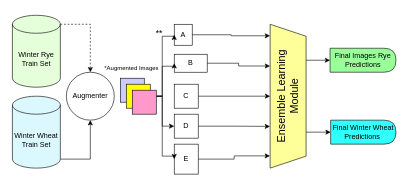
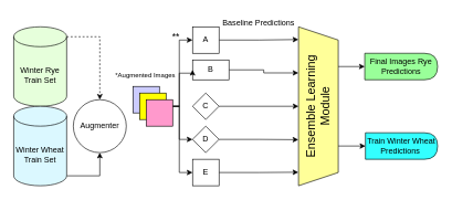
+ <mxCell id="26" value="Baseline Predictions" style="text;html=1;strokeColor=none;fillColor=none;align=center;verticalAlign=middle;whiteSpace=wrap;rounded=0;" vertex="1" parent="1"><mxGeometry x="330" y="20" width="120" height="30" as="geometry" /></mxCell>
- <mxCell id="8" value="A" style="rounded=0;whiteSpace=wrap;html=1;" vertex="1" parent="1"><mxGeometry x="290" y="40" width="30" height="35" as="geometry" /></mxCell>
+ <mxCell id="8" value="A" style="rounded=0;whiteSpace=wrap;html=1;" vertex="1" parent="1"><mxGeometry x="290" y="40" width="40" height="40" as="geometry" /></mxCell>
- <mxCell id="3" value="Winter Rye&lt;br&gt;Train Set" style="shape=cylinder3;whiteSpace=wrap;html=1;boundedLbl=1;backgroundOutline=1;size=15;fillColor=#E6FFDB;" vertex="1" parent="1"><mxGeometry x="20" y="25" width="80" height="120" as="geometry" /></mxCell>
+ <mxCell id="3" value="Winter Rye&lt;br&gt;Train Set" style="shape=cylinder3;whiteSpace=wrap;html=1;boundedLbl=1;backgroundOutline=1;size=15;fillColor=#E6FFDB;" vertex="1" parent="1"><mxGeometry y="40" width="80" height="120" as="geometry" x="20" /></mxCell>
- <mxCell id="6" value="Augmenter" style="ellipse;whiteSpace=wrap;html=1;aspect=fixed;" vertex="1" parent="1"><mxGeometry x="110" y="120" width="80" height="80" as="geometry" /></mxCell>
+ <mxCell id="6" value="Augmenter" style="ellipse;whiteSpace=wrap;html=1;aspect=fixed;" vertex="1" parent="1"><mxGeometry x="110" y="150" width="80" height="80" as="geometry" /></mxCell>
- <mxCell id="12" value="C" style="rounded=0;whiteSpace=wrap;html=1;" vertex="1" parent="1"><mxGeometry x="290" y="140" width="40" height="40" as="geometry" /></mxCell>
+ <mxCell id="12" value="C" style="rhombus;whiteSpace=wrap;html=1;" vertex="1" parent="1"><mxGeometry x="290" y="140" width="40" height="40" as="geometry" /></mxCell>
- <mxCell id="14" value="D" style="rounded=0;whiteSpace=wrap;html=1;" vertex="1" parent="1"><mxGeometry x="290" y="190" width="40" height="40" as="geometry" /></mxCell>
+ <mxCell id="14" value="D" style="rhombus;whiteSpace=wrap;html=1;" vertex="1" parent="1"><mxGeometry x="290" y="190" width="40" height="40" as="geometry" /></mxCell>
- <mxCell id="32" value="Final Winter Wheat Predictions&amp;nbsp;" style="shape=delay;whiteSpace=wrap;html=1;fillColor=#33FFFF;" vertex="1" parent="1"><mxGeometry x="551" y="200" width="109" height="40" as="geometry" /></mxCell>
+ <mxCell id="32" value="Train Winter Wheat Predictions&amp;nbsp;" style="shape=delay;whiteSpace=wrap;html=1;fillColor=#33FFFF;" vertex="1" parent="1"><mxGeometry x="551" y="200" width="109" height="40" as="geometry" /></mxCell>
- <mxCell id="16" value="E" style="rounded=0;whiteSpace=wrap;html=1;" vertex="1" parent="1"><mxGeometry x="290" y="240" width="40" height="50" as="geometry" /></mxCell>
+ <mxCell id="16" value="E" style="rounded=0;whiteSpace=wrap;html=1;" vertex="1" parent="1"><mxGeometry x="290" y="240" width="40" height="40" as="geometry" /></mxCell>
